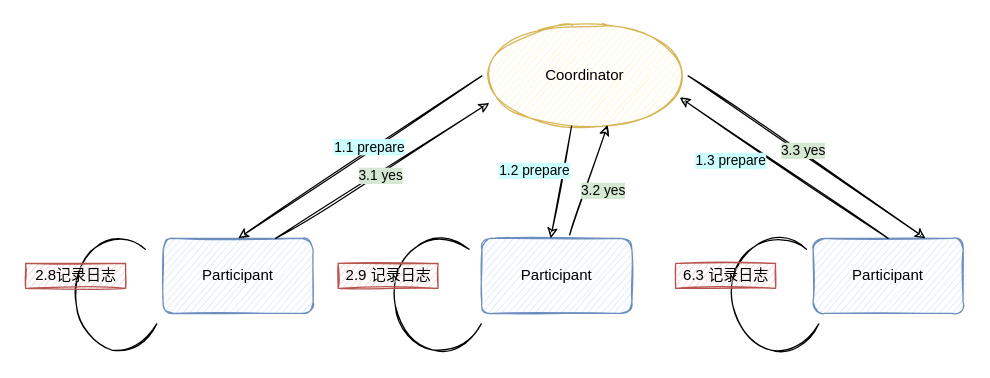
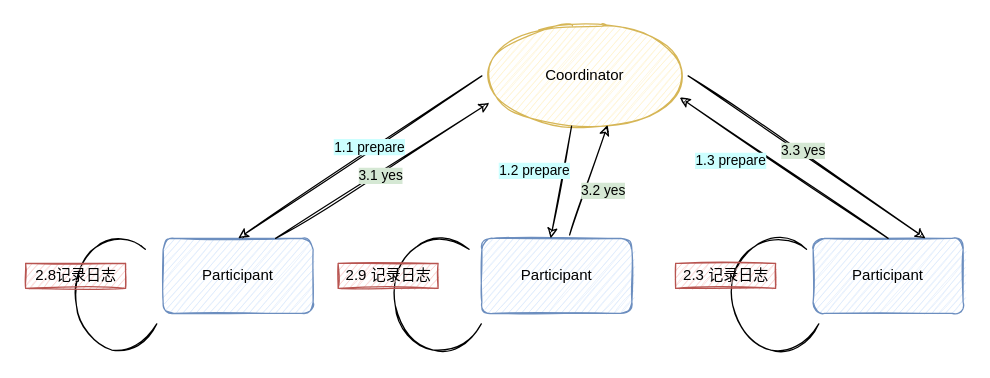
- <mxCell id="23" value="6.3 记录日志" style="text;html=1;align=center;verticalAlign=middle;resizable=0;points=[];autosize=1;strokeColor=#b85450;fillColor=#f8cecc;sketch=1;" vertex="1" parent="1"><mxGeometry x="540" y="210" width="80" height="20" as="geometry" /></mxCell>
+ <mxCell id="23" value="2.3 记录日志" style="text;html=1;align=center;verticalAlign=middle;resizable=0;points=[];autosize=1;strokeColor=#b85450;fillColor=#f8cecc;sketch=1;" vertex="1" parent="1"><mxGeometry x="540" y="210" width="80" height="20" as="geometry" /></mxCell>
